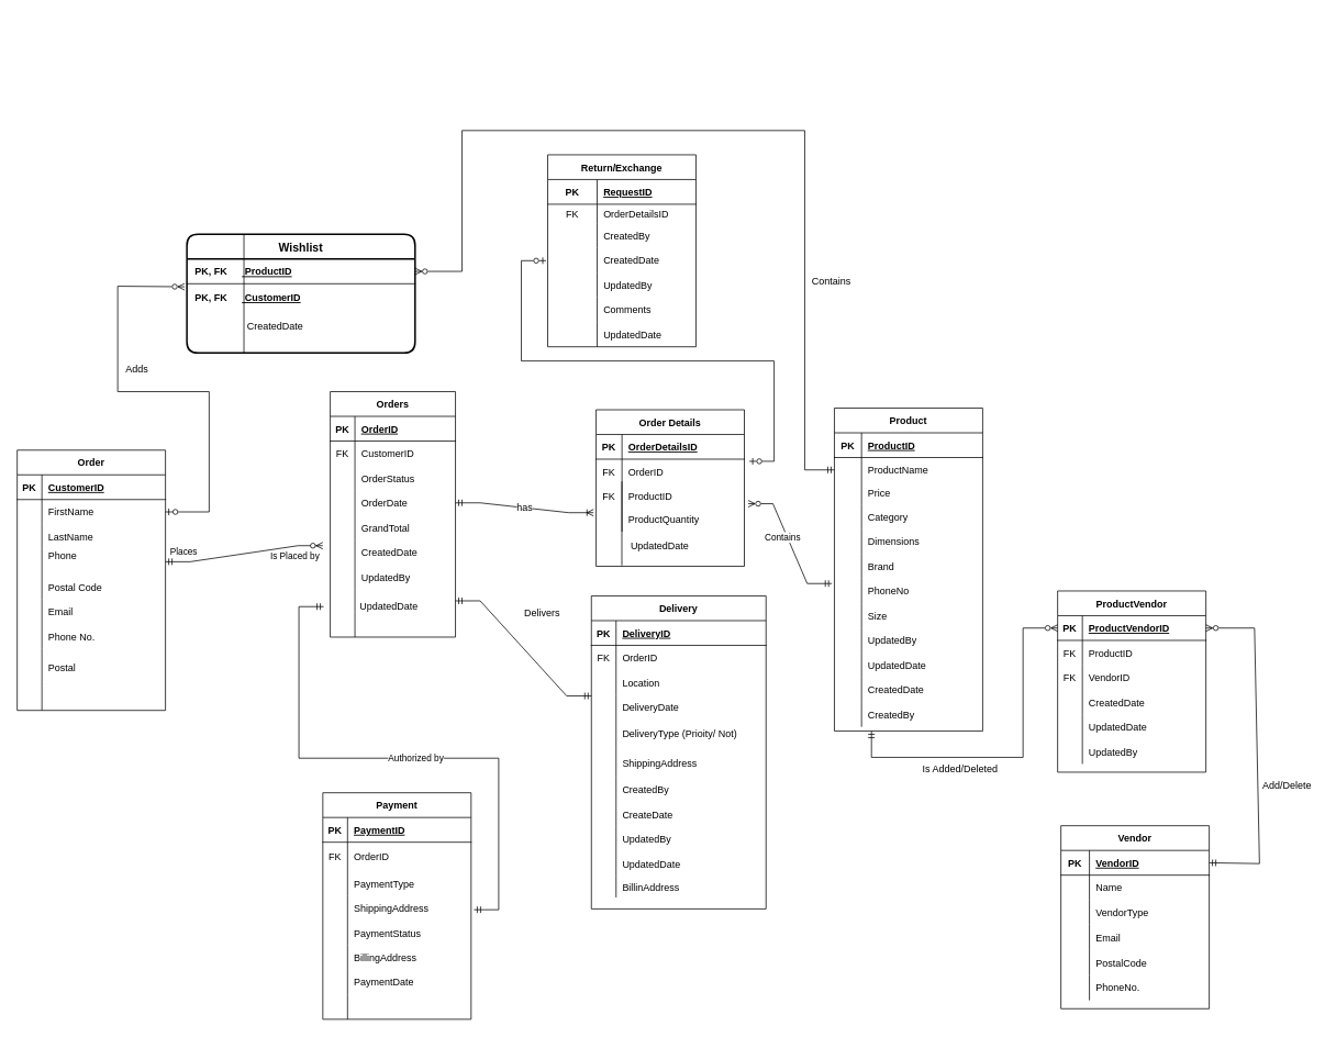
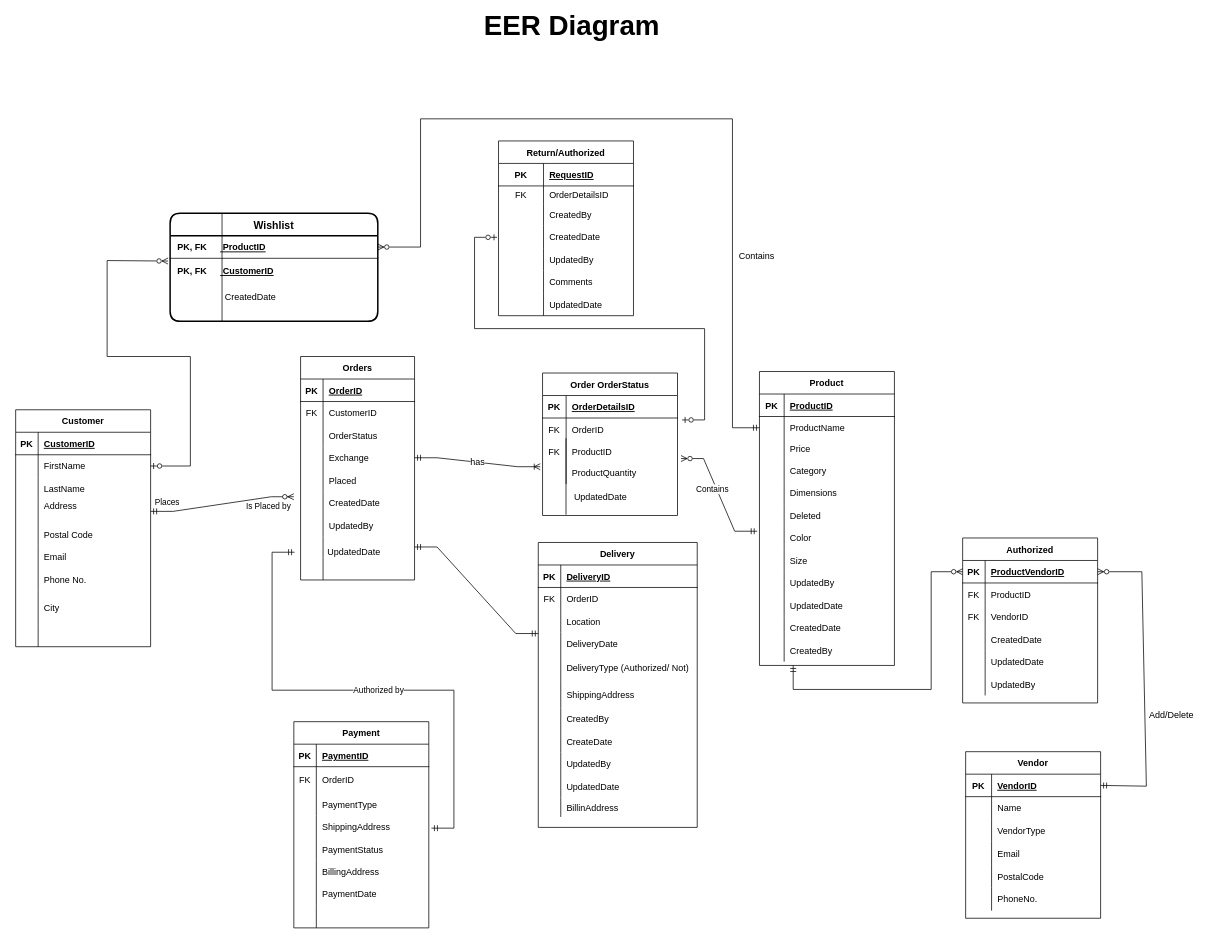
+ <mxCell id="261" value="&lt;b style=&quot;font-size: 37px;&quot;&gt;&lt;font style=&quot;font-size: 37px;&quot;&gt;EER Diagram&lt;/font&gt;&lt;/b&gt;" style="text;html=1;strokeColor=none;fillColor=none;align=center;verticalAlign=middle;whiteSpace=wrap;rounded=0;fontSize=37;" vertex="1" parent="1"><mxGeometry x="619" y="20" width="286" height="30" as="geometry" /></mxCell>
- <mxCell id="178" value="Return/Exchange" style="shape=table;startSize=30;container=1;collapsible=1;childLayout=tableLayout;fixedRows=1;rowLines=0;fontStyle=1;align=center;resizeLast=1;" parent="1" vertex="1"><mxGeometry x="664" y="187.47" width="180" height="233.056" as="geometry" /></mxCell>
+ <mxCell id="178" value="Return/Authorized" style="shape=table;startSize=30;container=1;collapsible=1;childLayout=tableLayout;fixedRows=1;rowLines=0;fontStyle=1;align=center;resizeLast=1;" parent="1" vertex="1"><mxGeometry x="664" y="187.47" width="180" height="233.056" as="geometry" /></mxCell>
- <mxCell id="258" value="Adds" style="text;html=1;align=center;verticalAlign=middle;resizable=0;points=[];autosize=1;strokeColor=none;fillColor=none;" parent="1" vertex="1"><mxGeometry x="146" y="439" width="38" height="18" as="geometry" /></mxCell>
- <mxCell id="61" value="Order Details" style="shape=table;startSize=30;container=1;collapsible=1;childLayout=tableLayout;fixedRows=1;rowLines=0;fontStyle=1;align=center;resizeLast=1;" parent="1" vertex="1"><mxGeometry x="722.71" y="497" width="180" height="190" as="geometry" /></mxCell>
+ <mxCell id="61" value="Order OrderStatus" style="shape=table;startSize=30;container=1;collapsible=1;childLayout=tableLayout;fixedRows=1;rowLines=0;fontStyle=1;align=center;resizeLast=1;" parent="1" vertex="1"><mxGeometry x="722.71" y="497" width="180" height="190" as="geometry" /></mxCell>
- <mxCell id="2" value="Order" style="shape=table;startSize=30;container=1;collapsible=1;childLayout=tableLayout;fixedRows=1;rowLines=0;fontStyle=1;align=center;resizeLast=1;" parent="1" vertex="1"><mxGeometry x="20" y="546" width="180" height="316" as="geometry" /></mxCell>
+ <mxCell id="2" value="Customer" style="shape=table;startSize=30;container=1;collapsible=1;childLayout=tableLayout;fixedRows=1;rowLines=0;fontStyle=1;align=center;resizeLast=1;" parent="1" vertex="1"><mxGeometry x="20" y="546" width="180" height="316" as="geometry" /></mxCell>
- <mxCell id="42" value="OrderDate" style="shape=partialRectangle;connectable=0;fillColor=none;top=0;left=0;bottom=0;right=0;align=left;spacingLeft=6;overflow=hidden;" parent="40" vertex="1"><mxGeometry x="30" width="122" height="30" as="geometry"><mxRectangle width="122" height="30" as="alternateBounds" /></mxGeometry></mxCell>
+ <mxCell id="42" value="Exchange" style="shape=partialRectangle;connectable=0;fillColor=none;top=0;left=0;bottom=0;right=0;align=left;spacingLeft=6;overflow=hidden;" parent="40" vertex="1"><mxGeometry x="30" width="122" height="30" as="geometry"><mxRectangle width="122" height="30" as="alternateBounds" /></mxGeometry></mxCell>
- <mxCell id="45" value="GrandTotal" style="shape=partialRectangle;connectable=0;fillColor=none;top=0;left=0;bottom=0;right=0;align=left;spacingLeft=6;overflow=hidden;" parent="43" vertex="1"><mxGeometry x="30" width="122" height="30" as="geometry"><mxRectangle width="122" height="30" as="alternateBounds" /></mxGeometry></mxCell>
+ <mxCell id="45" value="Placed" style="shape=partialRectangle;connectable=0;fillColor=none;top=0;left=0;bottom=0;right=0;align=left;spacingLeft=6;overflow=hidden;" parent="43" vertex="1"><mxGeometry x="30" width="122" height="30" as="geometry"><mxRectangle width="122" height="30" as="alternateBounds" /></mxGeometry></mxCell>
- <mxCell id="14" value="Phone&#10;" style="shape=partialRectangle;connectable=0;fillColor=none;top=0;left=0;bottom=0;right=0;align=left;spacingLeft=6;overflow=hidden;" parent="12" vertex="1"><mxGeometry x="30" width="150" height="31" as="geometry"><mxRectangle width="150" height="31" as="alternateBounds" /></mxGeometry></mxCell>
+ <mxCell id="14" value="Address&#10;" style="shape=partialRectangle;connectable=0;fillColor=none;top=0;left=0;bottom=0;right=0;align=left;spacingLeft=6;overflow=hidden;" parent="12" vertex="1"><mxGeometry x="30" width="150" height="31" as="geometry"><mxRectangle width="150" height="31" as="alternateBounds" /></mxGeometry></mxCell>
- <mxCell id="93" value="Brand" style="shape=partialRectangle;connectable=0;fillColor=none;top=0;left=0;bottom=0;right=0;align=left;spacingLeft=6;overflow=hidden;" parent="91" vertex="1"><mxGeometry x="32.917" width="147.083" height="30" as="geometry"><mxRectangle width="147.083" height="30" as="alternateBounds" /></mxGeometry></mxCell>
+ <mxCell id="93" value="Deleted" style="shape=partialRectangle;connectable=0;fillColor=none;top=0;left=0;bottom=0;right=0;align=left;spacingLeft=6;overflow=hidden;" parent="91" vertex="1"><mxGeometry x="32.917" width="147.083" height="30" as="geometry"><mxRectangle width="147.083" height="30" as="alternateBounds" /></mxGeometry></mxCell>
- <mxCell id="96" value="PhoneNo" style="shape=partialRectangle;connectable=0;fillColor=none;top=0;left=0;bottom=0;right=0;align=left;spacingLeft=6;overflow=hidden;" parent="94" vertex="1"><mxGeometry x="32.917" width="147.083" height="30" as="geometry"><mxRectangle width="147.083" height="30" as="alternateBounds" /></mxGeometry></mxCell>
+ <mxCell id="96" value="Color" style="shape=partialRectangle;connectable=0;fillColor=none;top=0;left=0;bottom=0;right=0;align=left;spacingLeft=6;overflow=hidden;" parent="94" vertex="1"><mxGeometry x="32.917" width="147.083" height="30" as="geometry"><mxRectangle width="147.083" height="30" as="alternateBounds" /></mxGeometry></mxCell>
- <mxCell id="221" value="ProductVendor" style="shape=table;startSize=30;container=1;collapsible=1;childLayout=tableLayout;fixedRows=1;rowLines=0;fontStyle=1;align=center;resizeLast=1;" parent="1" vertex="1"><mxGeometry x="1283" y="717" width="180" height="220" as="geometry" /></mxCell>
+ <mxCell id="221" value="Authorized" style="shape=table;startSize=30;container=1;collapsible=1;childLayout=tableLayout;fixedRows=1;rowLines=0;fontStyle=1;align=center;resizeLast=1;" parent="1" vertex="1"><mxGeometry x="1283" y="717" width="180" height="220" as="geometry" /></mxCell>
- <mxCell id="260" value="Delivers" style="text;html=1;align=center;verticalAlign=middle;resizable=0;points=[];autosize=1;strokeColor=none;fillColor=none;" parent="1" vertex="1"><mxGeometry x="630" y="735" width="54" height="18" as="geometry" /></mxCell>
- <mxCell id="26" value="Postal" style="shape=partialRectangle;connectable=0;fillColor=none;top=0;left=0;bottom=0;right=0;align=left;spacingLeft=6;overflow=hidden;" parent="24" vertex="1"><mxGeometry x="30" width="150" height="45" as="geometry"><mxRectangle width="150" height="45" as="alternateBounds" /></mxGeometry></mxCell>
+ <mxCell id="26" value="City" style="shape=partialRectangle;connectable=0;fillColor=none;top=0;left=0;bottom=0;right=0;align=left;spacingLeft=6;overflow=hidden;" parent="24" vertex="1"><mxGeometry x="30" width="150" height="45" as="geometry"><mxRectangle width="150" height="45" as="alternateBounds" /></mxGeometry></mxCell>
- <mxCell id="156" value="DeliveryType (Prioity/ Not)" style="shape=partialRectangle;connectable=0;fillColor=none;top=0;left=0;bottom=0;right=0;align=left;spacingLeft=6;overflow=hidden;" parent="154" vertex="1"><mxGeometry x="30" width="182" height="35" as="geometry"><mxRectangle width="182" height="35" as="alternateBounds" /></mxGeometry></mxCell>
+ <mxCell id="156" value="DeliveryType (Authorized/ Not)" style="shape=partialRectangle;connectable=0;fillColor=none;top=0;left=0;bottom=0;right=0;align=left;spacingLeft=6;overflow=hidden;" parent="154" vertex="1"><mxGeometry x="30" width="182" height="35" as="geometry"><mxRectangle width="182" height="35" as="alternateBounds" /></mxGeometry></mxCell>
- <mxCell id="255" value="Is Added/Deleted&amp;nbsp;" style="text;html=1;align=center;verticalAlign=middle;resizable=0;points=[];autosize=1;strokeColor=none;fillColor=none;" parent="1" vertex="1"><mxGeometry x="1113" y="925" width="105" height="18" as="geometry" /></mxCell>
